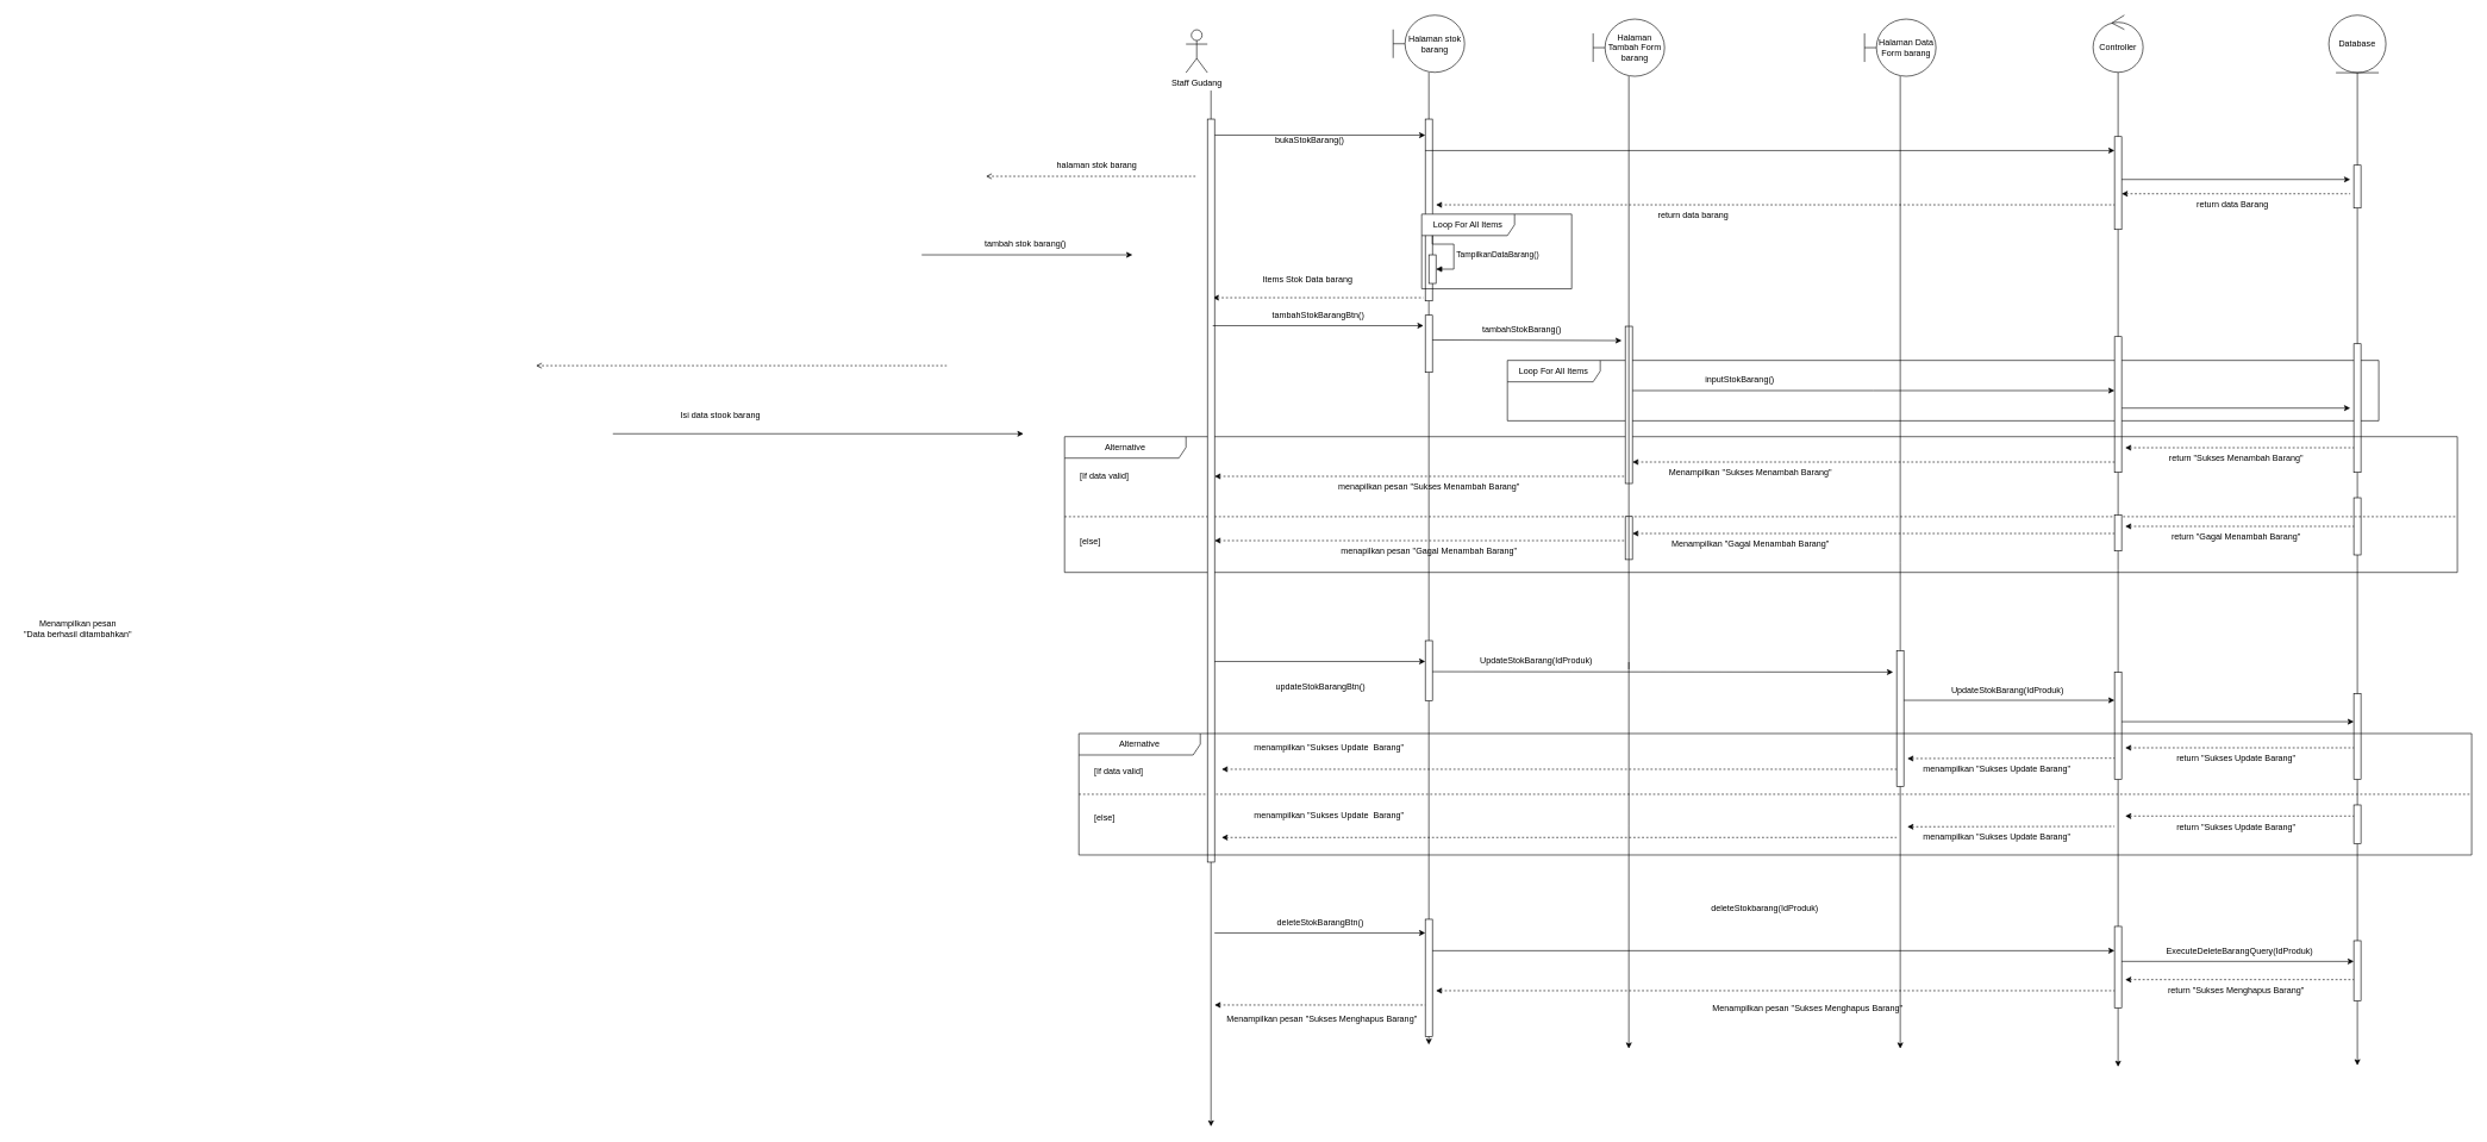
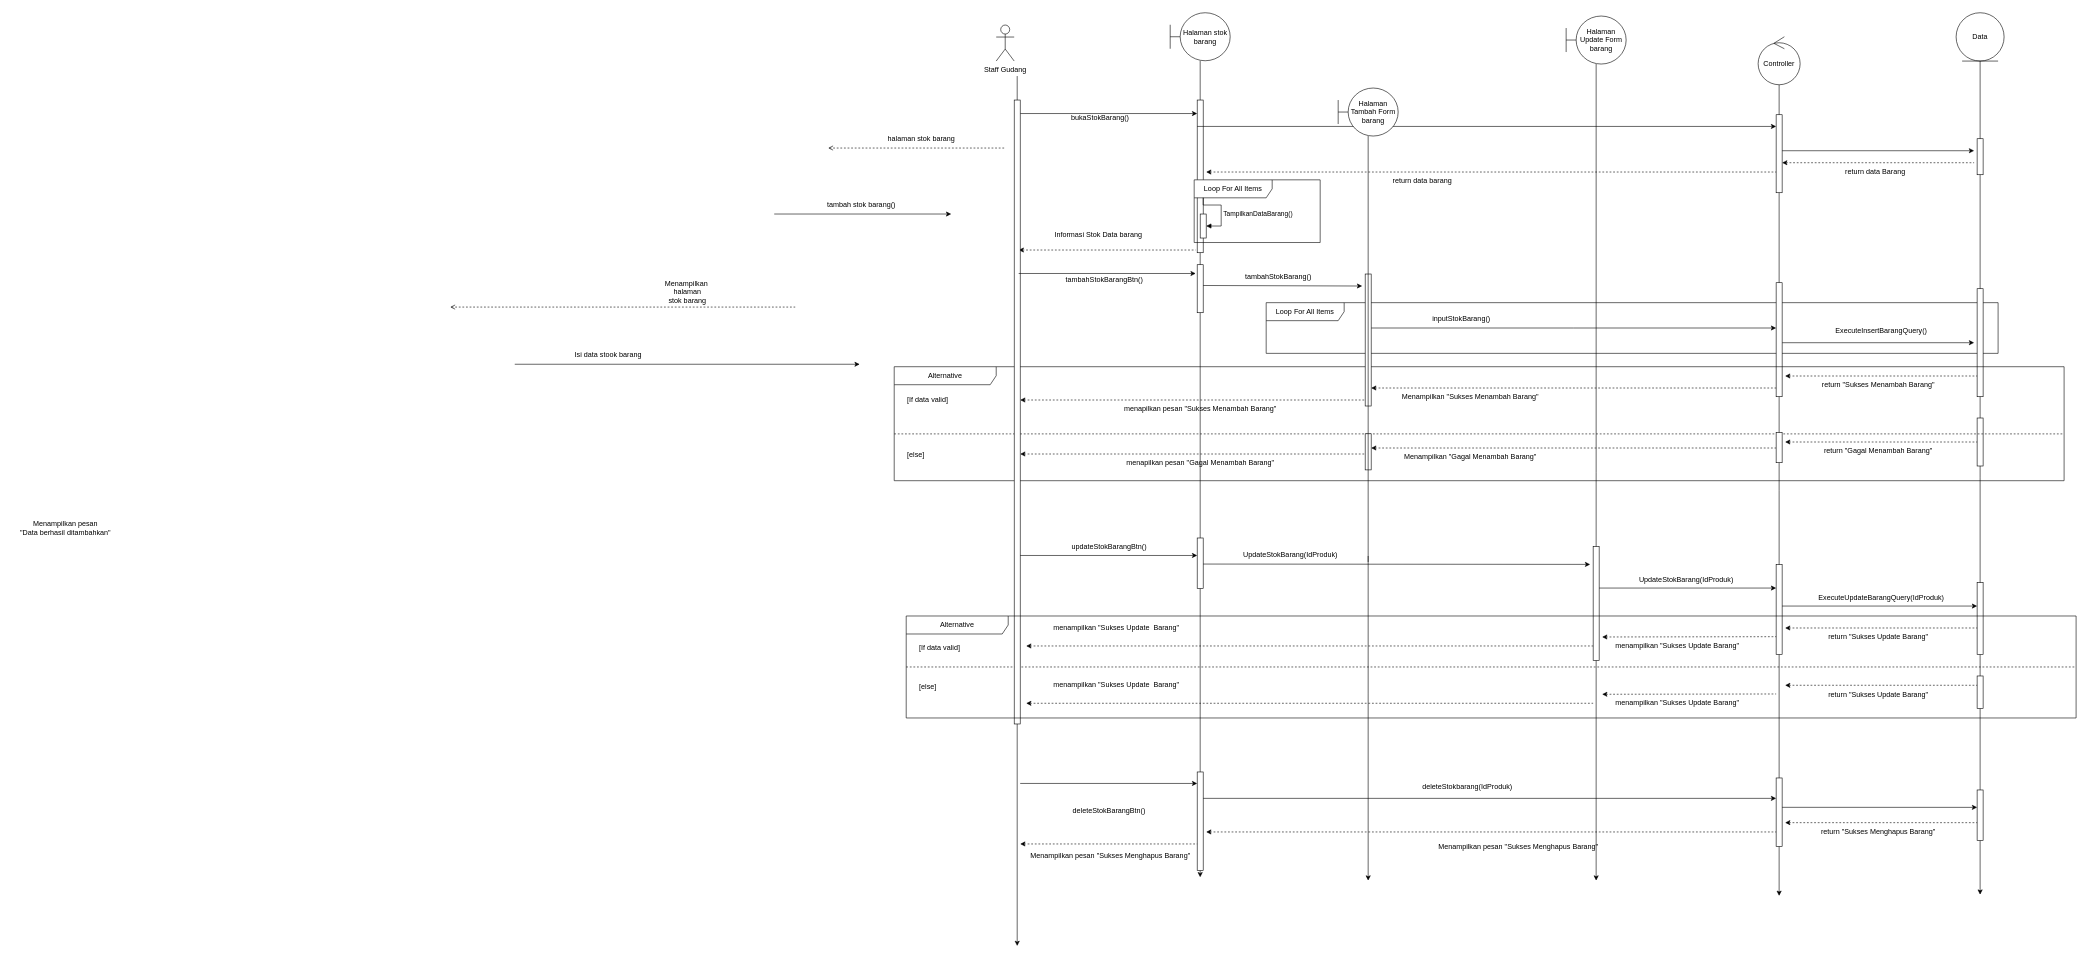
- <mxCell id="19" value="Controller" style="ellipse;shape=umlControl;whiteSpace=wrap;html=1;" parent="2" vertex="1"><mxGeometry x="980" width="70" height="80" as="geometry" /></mxCell>
+ <mxCell id="19" value="Controller" style="ellipse;shape=umlControl;whiteSpace=wrap;html=1;" parent="2" vertex="1"><mxGeometry x="980" y="40" width="70" height="80" as="geometry" /></mxCell>
- <mxCell id="23" value="Database" style="ellipse;shape=umlEntity;whiteSpace=wrap;html=1;" parent="21" vertex="1"><mxGeometry width="80" height="80.548" as="geometry" /></mxCell>
+ <mxCell id="23" value="Data" style="ellipse;shape=umlEntity;whiteSpace=wrap;html=1;" parent="21" vertex="1"><mxGeometry width="80" height="80.548" as="geometry" /></mxCell>
- <mxCell id="99" value="Halaman Tambah Form barang" style="shape=umlBoundary;whiteSpace=wrap;html=1;" parent="1" vertex="1"><mxGeometry x="2230" y="26" width="100" height="80" as="geometry" /></mxCell>
+ <mxCell id="99" value="Halaman Tambah Form barang" style="shape=umlBoundary;whiteSpace=wrap;html=1;" parent="1" vertex="1"><mxGeometry x="2230" y="146" width="100" height="80" as="geometry" /></mxCell>
- <mxCell id="35" value="Halaman Data Form barang" style="shape=umlBoundary;whiteSpace=wrap;html=1;" vertex="1" parent="2"><mxGeometry x="660" y="5.5" width="100" height="80" as="geometry" /></mxCell>
+ <mxCell id="35" value="Halaman Update Form barang" style="shape=umlBoundary;whiteSpace=wrap;html=1;" vertex="1" parent="2"><mxGeometry x="660" y="5.5" width="100" height="80" as="geometry" /></mxCell>
- <mxCell id="93" value="Items Stok Data barang" style="text;html=1;align=center;verticalAlign=middle;resizable=0;points=[];autosize=1;strokeColor=none;fillColor=none;container=0;" parent="1" vertex="1"><mxGeometry x="1745" y="376" width="170" height="30" as="geometry" /></mxCell>
+ <mxCell id="93" value="Informasi Stok Data barang" style="text;html=1;align=center;verticalAlign=middle;resizable=0;points=[];autosize=1;strokeColor=none;fillColor=none;container=0;" parent="1" vertex="1"><mxGeometry x="1745" y="376" width="170" height="30" as="geometry" /></mxCell>
- <mxCell id="95" value="tambahStokBarangBtn()" style="text;html=1;align=center;verticalAlign=middle;resizable=0;points=[];autosize=1;strokeColor=none;fillColor=none;container=0;" parent="1" vertex="1"><mxGeometry x="1765" y="426" width="160" height="30" as="geometry" /></mxCell>
+ <mxCell id="95" value="tambahStokBarangBtn()" style="text;html=1;align=center;verticalAlign=middle;resizable=0;points=[];autosize=1;strokeColor=none;fillColor=none;container=0;" parent="1" vertex="1"><mxGeometry x="1760" y="451" width="160" height="30" as="geometry" /></mxCell>
+ <mxCell id="85" value="Menampilkan&amp;nbsp;&lt;br&gt;halaman&lt;br&gt;stok barang" style="text;html=1;align=center;verticalAlign=middle;resizable=0;points=[];autosize=1;strokeColor=none;fillColor=none;" parent="1" vertex="1"><mxGeometry x="1095" y="456" width="100" height="60" as="geometry" /></mxCell>
+ <mxCell id="17" value="ExecuteInsertBarangQuery()" style="text;html=1;align=center;verticalAlign=middle;resizable=0;points=[];autosize=1;strokeColor=none;fillColor=none;container=0;" parent="2" vertex="1"><mxGeometry x="1095" y="515" width="180" height="30" as="geometry" /></mxCell>
- <mxCell id="87" value="Isi data stook barang" style="text;html=1;align=center;verticalAlign=middle;resizable=0;points=[];autosize=1;strokeColor=none;fillColor=none;" parent="1" vertex="1"><mxGeometry x="942.5" y="566" width="130" height="30" as="geometry" /></mxCell>
+ <mxCell id="87" value="Isi data stook barang" style="text;html=1;align=center;verticalAlign=middle;resizable=0;points=[];autosize=1;strokeColor=none;fillColor=none;" parent="1" vertex="1"><mxGeometry x="947.5" y="576" width="130" height="30" as="geometry" /></mxCell>
- <mxCell id="104" value="updateStokBarangBtn()" style="text;html=1;align=center;verticalAlign=middle;resizable=0;points=[];autosize=1;strokeColor=none;fillColor=none;container=0;" vertex="1" parent="1"><mxGeometry x="1772.5" y="946" width="150" height="30" as="geometry" /></mxCell>
+ <mxCell id="104" value="updateStokBarangBtn()" style="text;html=1;align=center;verticalAlign=middle;resizable=0;points=[];autosize=1;strokeColor=none;fillColor=none;container=0;" vertex="1" parent="1"><mxGeometry x="1772.5" y="896" width="150" height="30" as="geometry" /></mxCell>
+ <mxCell id="42" value="ExecuteUpdateBarangQuery(IdProduk)" style="text;html=1;align=center;verticalAlign=middle;resizable=0;points=[];autosize=1;strokeColor=none;fillColor=none;container=0;" vertex="1" parent="2"><mxGeometry x="1065" y="960.0" width="240" height="30" as="geometry" /></mxCell>
- <mxCell id="50" value="deleteStokbarang(IdProduk)" style="text;html=1;align=center;verticalAlign=middle;resizable=0;points=[];autosize=1;strokeColor=none;fillColor=none;container=0;" vertex="1" parent="2"><mxGeometry x="430" y="1235.5" width="180" height="30" as="geometry" /></mxCell>
+ <mxCell id="50" value="deleteStokbarang(IdProduk)" style="text;html=1;align=center;verticalAlign=middle;resizable=0;points=[];autosize=1;strokeColor=none;fillColor=none;container=0;" vertex="1" parent="2"><mxGeometry x="405" y="1275.5" width="180" height="30" as="geometry" /></mxCell>
- <mxCell id="107" value="deleteStokBarangBtn()" style="text;html=1;align=center;verticalAlign=middle;resizable=0;points=[];autosize=1;strokeColor=none;fillColor=none;container=0;" vertex="1" parent="1"><mxGeometry x="1772.5" y="1276" width="150" height="30" as="geometry" /></mxCell>
+ <mxCell id="107" value="deleteStokBarangBtn()" style="text;html=1;align=center;verticalAlign=middle;resizable=0;points=[];autosize=1;strokeColor=none;fillColor=none;container=0;" vertex="1" parent="1"><mxGeometry x="1772.5" y="1336" width="150" height="30" as="geometry" /></mxCell>
- <mxCell id="53" value="ExecuteDeleteBarangQuery(IdProduk)" style="text;html=1;align=center;verticalAlign=middle;resizable=0;points=[];autosize=1;strokeColor=none;fillColor=none;container=0;" vertex="1" parent="2"><mxGeometry x="1070" y="1295.5" width="230" height="30" as="geometry" /></mxCell>
